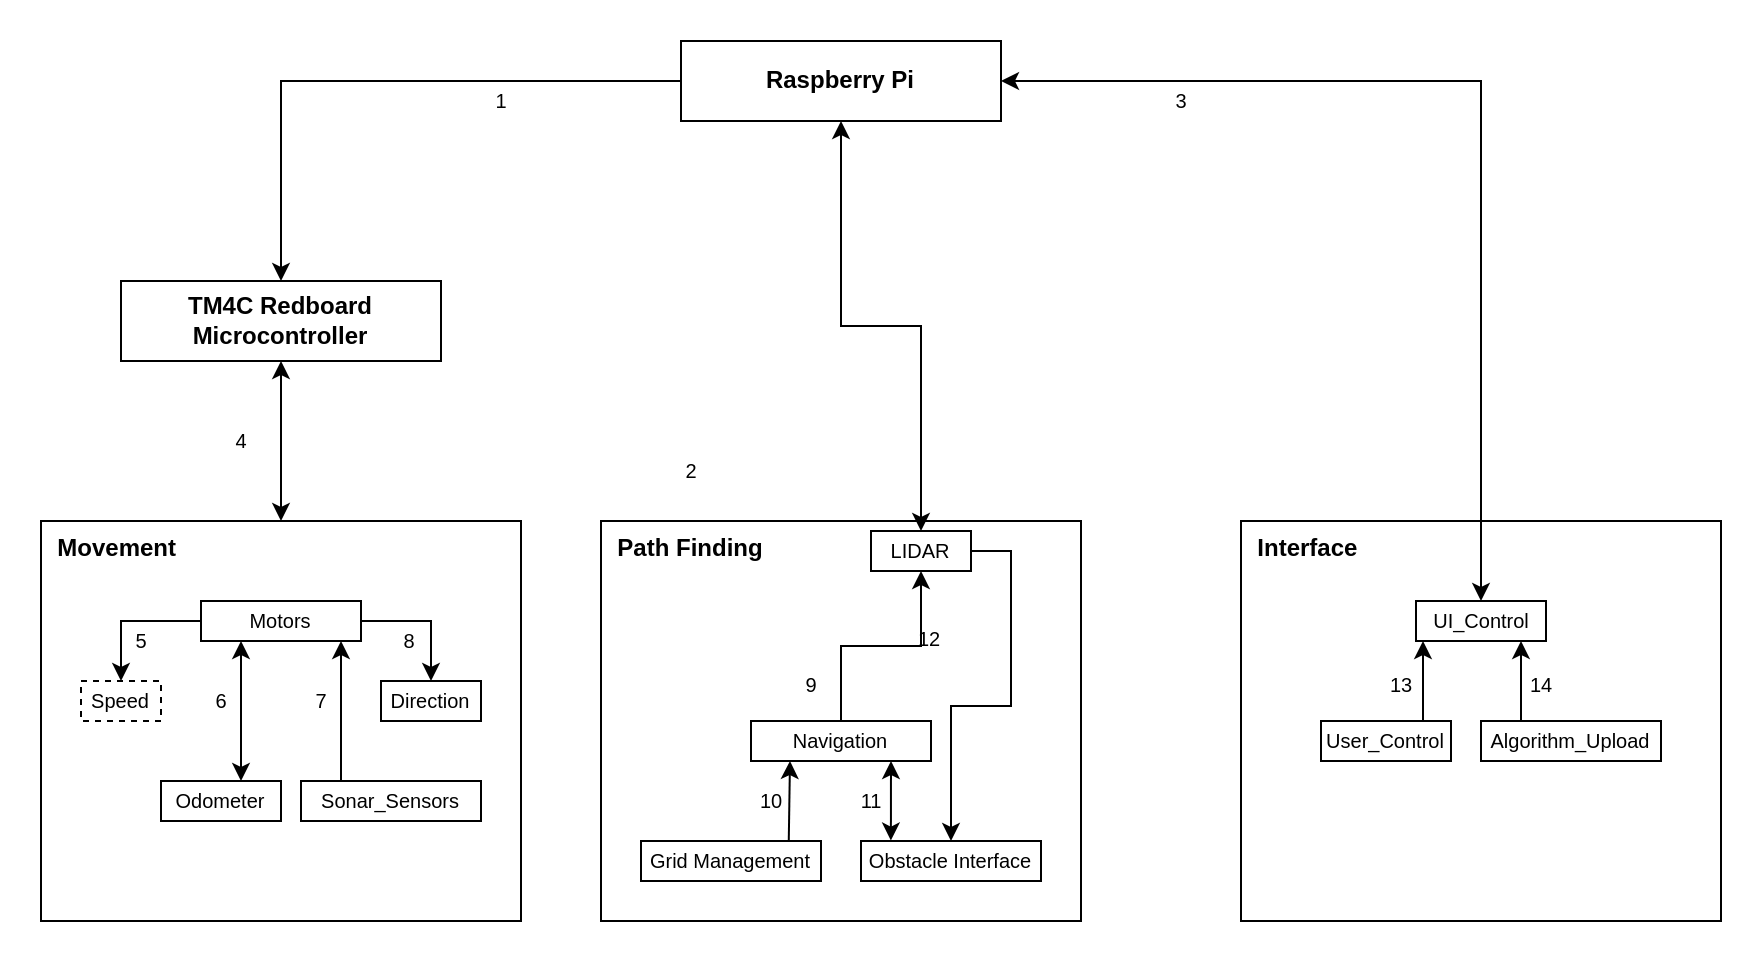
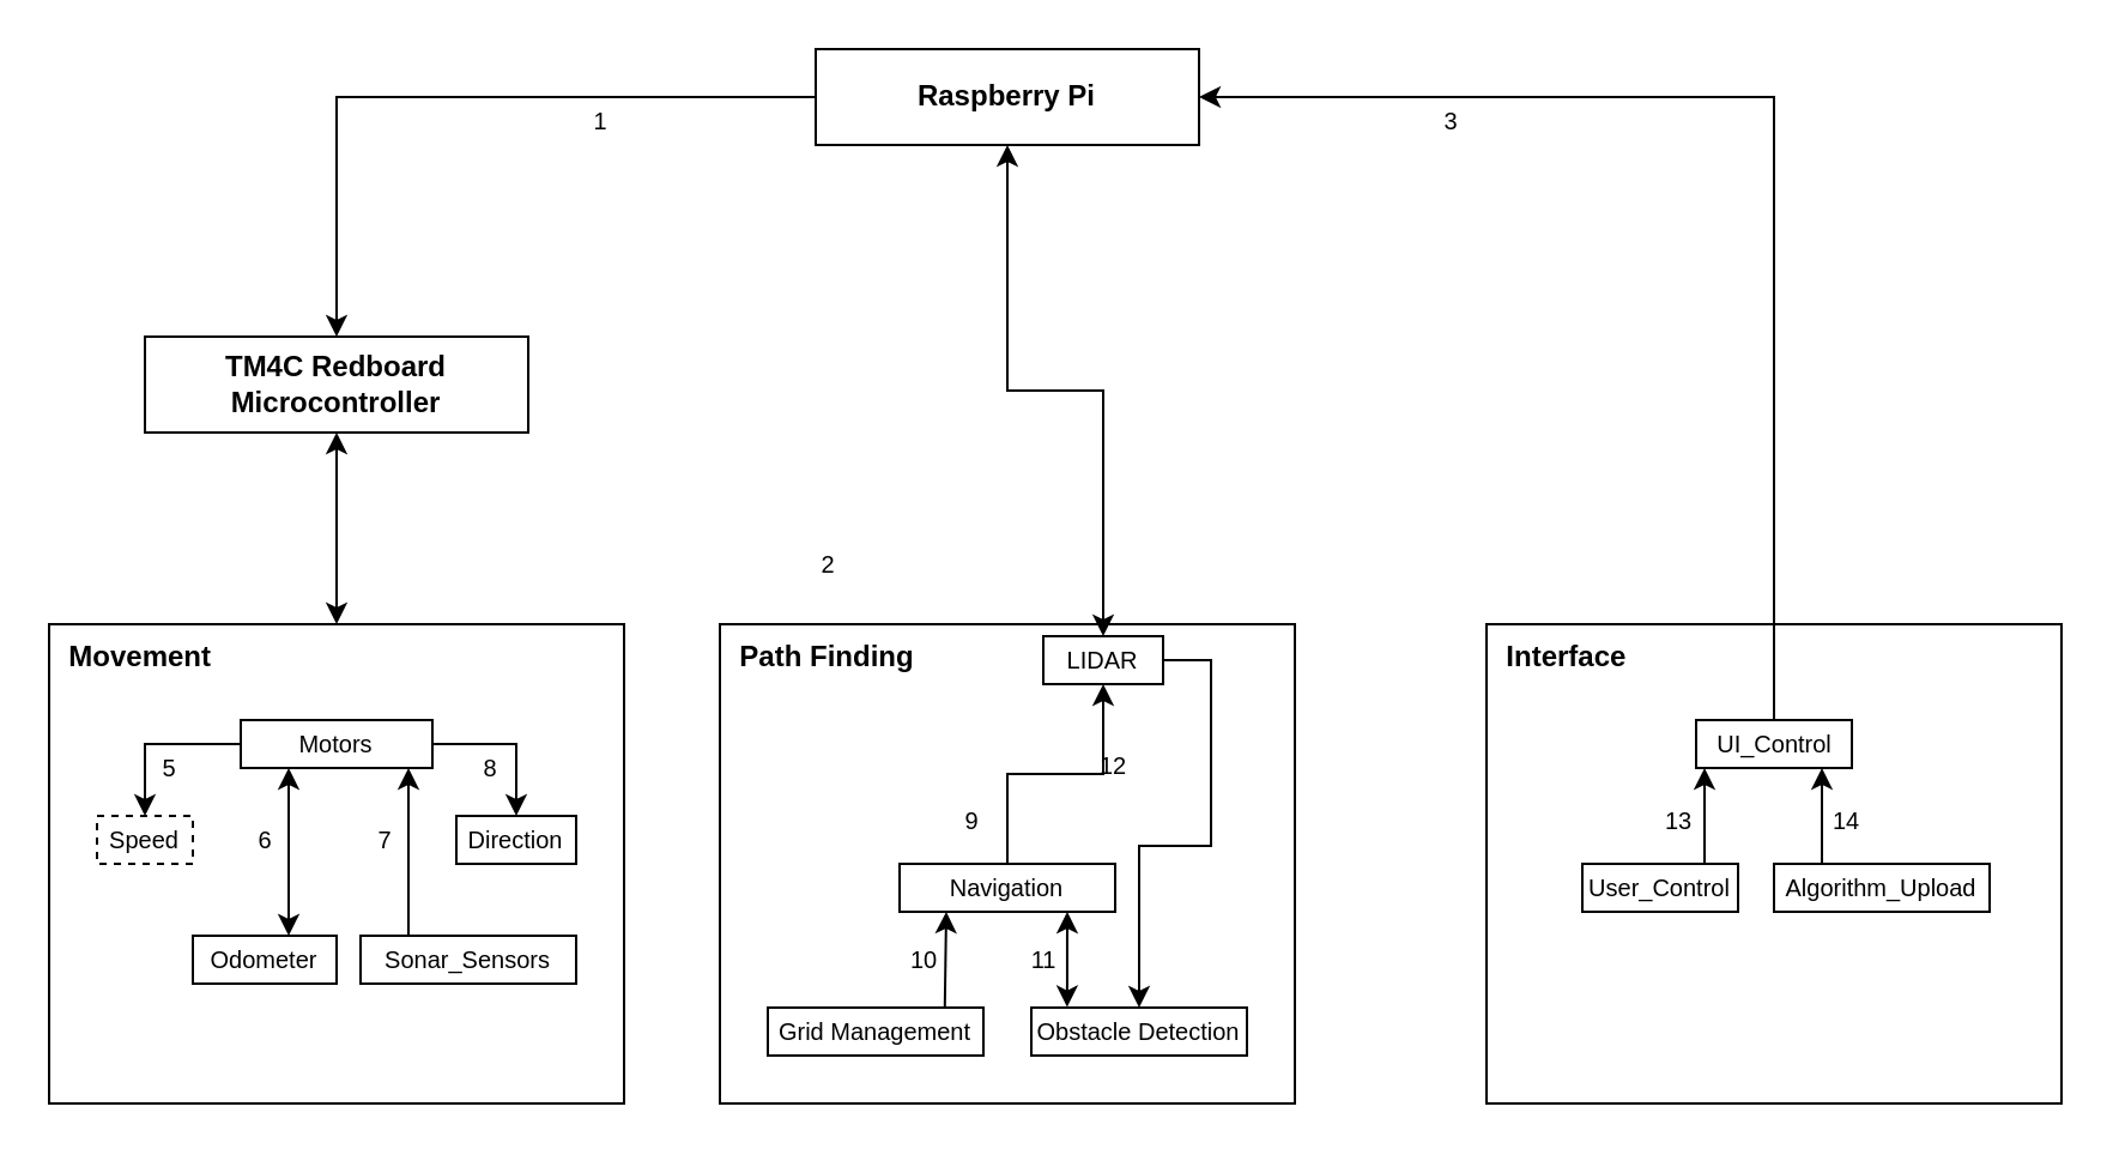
- <mxCell id="28" value="&lt;font style=&quot;font-size: 10px;&quot;&gt;3&lt;/font&gt;" style="text;html=1;align=center;verticalAlign=middle;resizable=0;points=[];autosize=1;strokeColor=none;fillColor=none;spacing=-3;" parent="1" vertex="1"><mxGeometry x="580" y="40" width="20" height="20" as="geometry" /></mxCell>
+ <mxCell id="28" value="&lt;font style=&quot;font-size: 10px;&quot;&gt;3&lt;/font&gt;" style="text;html=1;align=center;verticalAlign=middle;resizable=0;points=[];autosize=1;strokeColor=none;fillColor=none;spacing=-3;" parent="1" vertex="1"><mxGeometry x="595" y="40" width="20" height="20" as="geometry" /></mxCell>
- <mxCell id="45" value="&lt;font style=&quot;font-size: 10px;&quot;&gt;4&lt;/font&gt;" style="text;html=1;align=center;verticalAlign=middle;resizable=0;points=[];autosize=1;strokeColor=none;fillColor=none;spacing=-3;" parent="1" vertex="1"><mxGeometry x="110" y="210" width="20" height="20" as="geometry" /></mxCell>
- <mxCell id="25" style="edgeStyle=orthogonalEdgeStyle;rounded=0;orthogonalLoop=1;jettySize=auto;html=1;exitX=1;exitY=0.5;exitDx=0;exitDy=0;entryX=0.5;entryY=0;entryDx=0;entryDy=0;startArrow=classic;startFill=1;" parent="1" source="2" target="17" edge="1"><mxGeometry relative="1" as="geometry"><mxPoint x="510" y="50" as="sourcePoint" /><mxPoint x="750" y="230" as="targetPoint" /></mxGeometry></mxCell>
+ <mxCell id="25" style="edgeStyle=orthogonalEdgeStyle;rounded=0;orthogonalLoop=1;jettySize=auto;html=1;exitX=1;exitY=0.5;exitDx=0;exitDy=0;entryX=0.5;entryY=0;entryDx=0;entryDy=0;startArrow=classic;startFill=1;endArrow=none;" parent="1" source="2" target="17" edge="1"><mxGeometry relative="1" as="geometry"><mxPoint x="510" y="50" as="sourcePoint" /><mxPoint x="750" y="230" as="targetPoint" /></mxGeometry></mxCell>
- <mxCell id="37" value="&lt;font style=&quot;font-size: 10px;&quot;&gt;Obstacle Interface&lt;/font&gt;" style="rounded=0;whiteSpace=wrap;html=1;" parent="1" vertex="1"><mxGeometry x="430" y="420" width="90" height="20" as="geometry" /></mxCell>
+ <mxCell id="37" value="&lt;font style=&quot;font-size: 10px;&quot;&gt;Obstacle Detection&lt;/font&gt;" style="rounded=0;whiteSpace=wrap;html=1;" parent="1" vertex="1"><mxGeometry x="430" y="420" width="90" height="20" as="geometry" /></mxCell>
